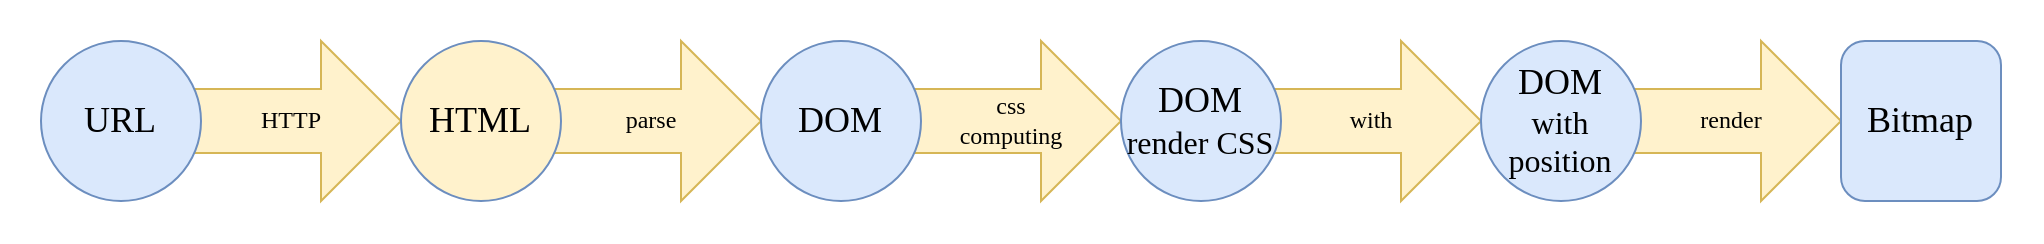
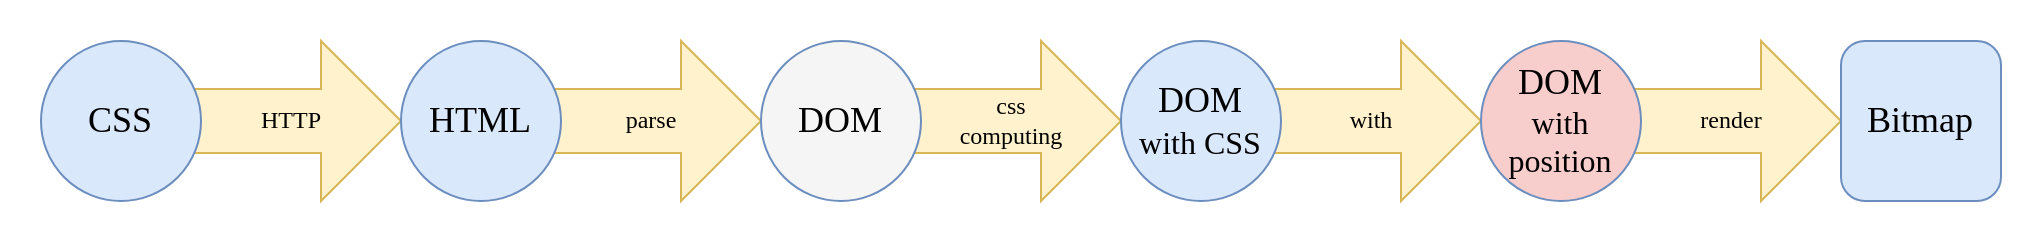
- <mxCell id="3" value="&lt;font face=&quot;Fira Mono for Powerline&quot; style=&quot;font-size: 18px&quot;&gt;URL&lt;/font&gt;" style="ellipse;whiteSpace=wrap;html=1;aspect=fixed;fillColor=#dae8fc;strokeColor=#6c8ebf;" parent="1" vertex="1"><mxGeometry x="20" y="20" width="80" height="80" as="geometry" /></mxCell>
+ <mxCell id="3" value="&lt;font face=&quot;Fira Mono for Powerline&quot; style=&quot;font-size: 18px&quot;&gt;CSS&lt;/font&gt;" style="ellipse;whiteSpace=wrap;html=1;aspect=fixed;fillColor=#dae8fc;strokeColor=#6c8ebf;" parent="1" vertex="1"><mxGeometry x="20" y="20" width="80" height="80" as="geometry" /></mxCell>
- <mxCell id="5" value="&lt;font face=&quot;Fira Mono for Powerline&quot; style=&quot;font-size: 18px&quot;&gt;HTML&lt;/font&gt;" style="ellipse;whiteSpace=wrap;html=1;aspect=fixed;fillColor=#fff2cc;strokeColor=#6c8ebf;" parent="1" vertex="1"><mxGeometry x="200" y="20" width="80" height="80" as="geometry" /></mxCell>
+ <mxCell id="5" value="&lt;font face=&quot;Fira Mono for Powerline&quot; style=&quot;font-size: 18px&quot;&gt;HTML&lt;/font&gt;" style="ellipse;whiteSpace=wrap;html=1;aspect=fixed;fillColor=#dae8fc;strokeColor=#6c8ebf;" parent="1" vertex="1"><mxGeometry x="200" y="20" width="80" height="80" as="geometry" /></mxCell>
- <mxCell id="7" value="&lt;font face=&quot;Fira Mono for Powerline&quot; style=&quot;font-size: 18px&quot;&gt;DOM&lt;/font&gt;" style="ellipse;whiteSpace=wrap;html=1;aspect=fixed;fillColor=#dae8fc;strokeColor=#6c8ebf;" parent="1" vertex="1"><mxGeometry x="380" y="20" width="80" height="80" as="geometry" /></mxCell>
+ <mxCell id="7" value="&lt;font face=&quot;Fira Mono for Powerline&quot; style=&quot;font-size: 18px&quot;&gt;DOM&lt;/font&gt;" style="ellipse;whiteSpace=wrap;html=1;aspect=fixed;fillColor=#f5f5f5;strokeColor=#6c8ebf;" parent="1" vertex="1"><mxGeometry x="380" y="20" width="80" height="80" as="geometry" /></mxCell>
- <mxCell id="9" value="&lt;font face=&quot;Fira Mono for Powerline&quot;&gt;&lt;span style=&quot;font-size: 18px&quot;&gt;DOM&lt;/span&gt;&lt;br&gt;&lt;font style=&quot;font-size: 16px&quot;&gt;render CSS&lt;/font&gt;&lt;br&gt;&lt;/font&gt;" style="ellipse;whiteSpace=wrap;html=1;aspect=fixed;fillColor=#dae8fc;strokeColor=#6c8ebf;" parent="1" vertex="1"><mxGeometry x="560" y="20" width="80" height="80" as="geometry" /></mxCell>
+ <mxCell id="9" value="&lt;font face=&quot;Fira Mono for Powerline&quot;&gt;&lt;span style=&quot;font-size: 18px&quot;&gt;DOM&lt;/span&gt;&lt;br&gt;&lt;font style=&quot;font-size: 16px&quot;&gt;with CSS&lt;/font&gt;&lt;br&gt;&lt;/font&gt;" style="ellipse;whiteSpace=wrap;html=1;aspect=fixed;fillColor=#dae8fc;strokeColor=#6c8ebf;" parent="1" vertex="1"><mxGeometry x="560" y="20" width="80" height="80" as="geometry" /></mxCell>
- <mxCell id="11" value="&lt;font face=&quot;Fira Mono for Powerline&quot;&gt;&lt;span style=&quot;font-size: 18px&quot;&gt;DOM&lt;/span&gt;&lt;br&gt;&lt;font style=&quot;font-size: 16px&quot;&gt;with position&lt;/font&gt;&lt;br&gt;&lt;/font&gt;" style="ellipse;whiteSpace=wrap;html=1;aspect=fixed;fillColor=#dae8fc;strokeColor=#6c8ebf;" parent="1" vertex="1"><mxGeometry x="740" y="20" width="80" height="80" as="geometry" /></mxCell>
+ <mxCell id="11" value="&lt;font face=&quot;Fira Mono for Powerline&quot;&gt;&lt;span style=&quot;font-size: 18px&quot;&gt;DOM&lt;/span&gt;&lt;br&gt;&lt;font style=&quot;font-size: 16px&quot;&gt;with position&lt;/font&gt;&lt;br&gt;&lt;/font&gt;" style="ellipse;whiteSpace=wrap;html=1;aspect=fixed;fillColor=#f8cecc;strokeColor=#6c8ebf;" parent="1" vertex="1"><mxGeometry x="740" y="20" width="80" height="80" as="geometry" /></mxCell>
